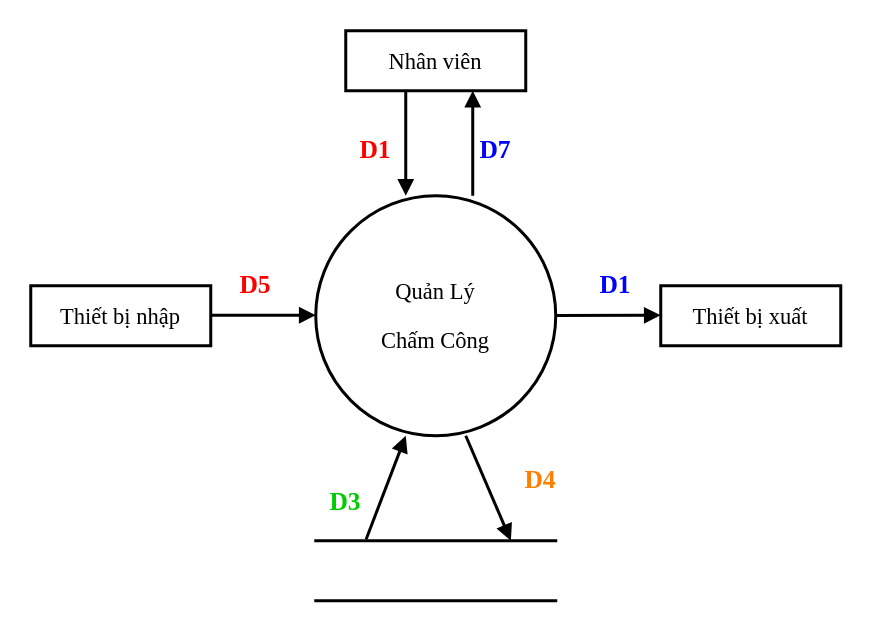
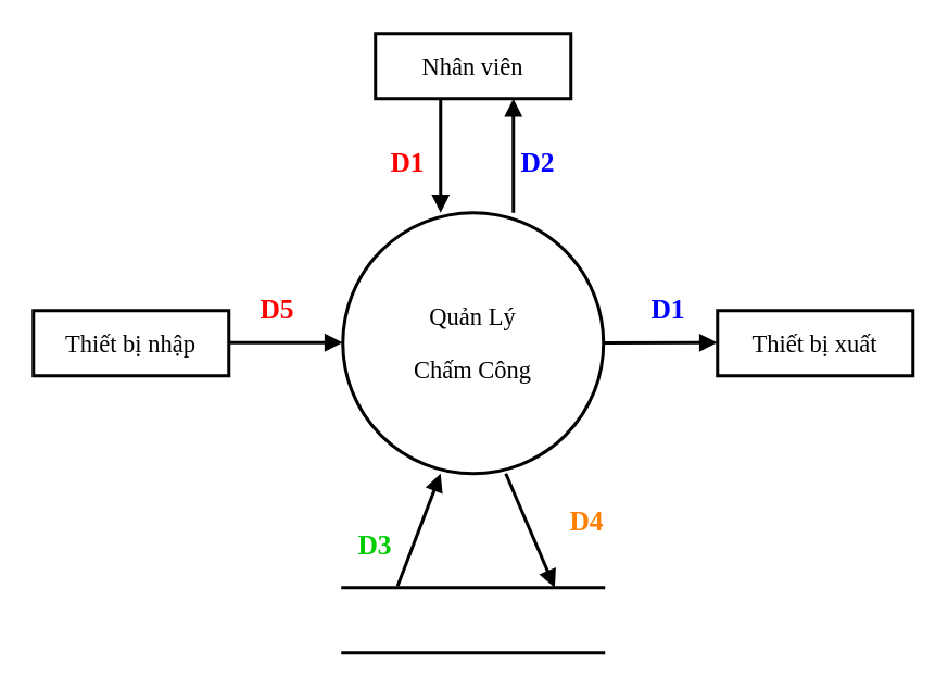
- <mxCell id="16" value="&lt;font face=&quot;Times New Roman&quot; color=&quot;#0000ff&quot;&gt;&lt;span style=&quot;font-size: 17px&quot;&gt;D7&lt;/span&gt;&lt;/font&gt;" style="text;html=1;strokeColor=none;fillColor=none;align=center;verticalAlign=middle;whiteSpace=wrap;rounded=0;fontSize=16;fontStyle=1" vertex="1" parent="1"><mxGeometry x="310" y="90" width="40" height="20" as="geometry" /></mxCell>
+ <mxCell id="16" value="&lt;font face=&quot;Times New Roman&quot; color=&quot;#0000ff&quot;&gt;&lt;span style=&quot;font-size: 17px&quot;&gt;D2&lt;/span&gt;&lt;/font&gt;" style="text;html=1;strokeColor=none;fillColor=none;align=center;verticalAlign=middle;whiteSpace=wrap;rounded=0;fontSize=16;fontStyle=1" vertex="1" parent="1"><mxGeometry x="310" y="90" width="40" height="20" as="geometry" /></mxCell>
